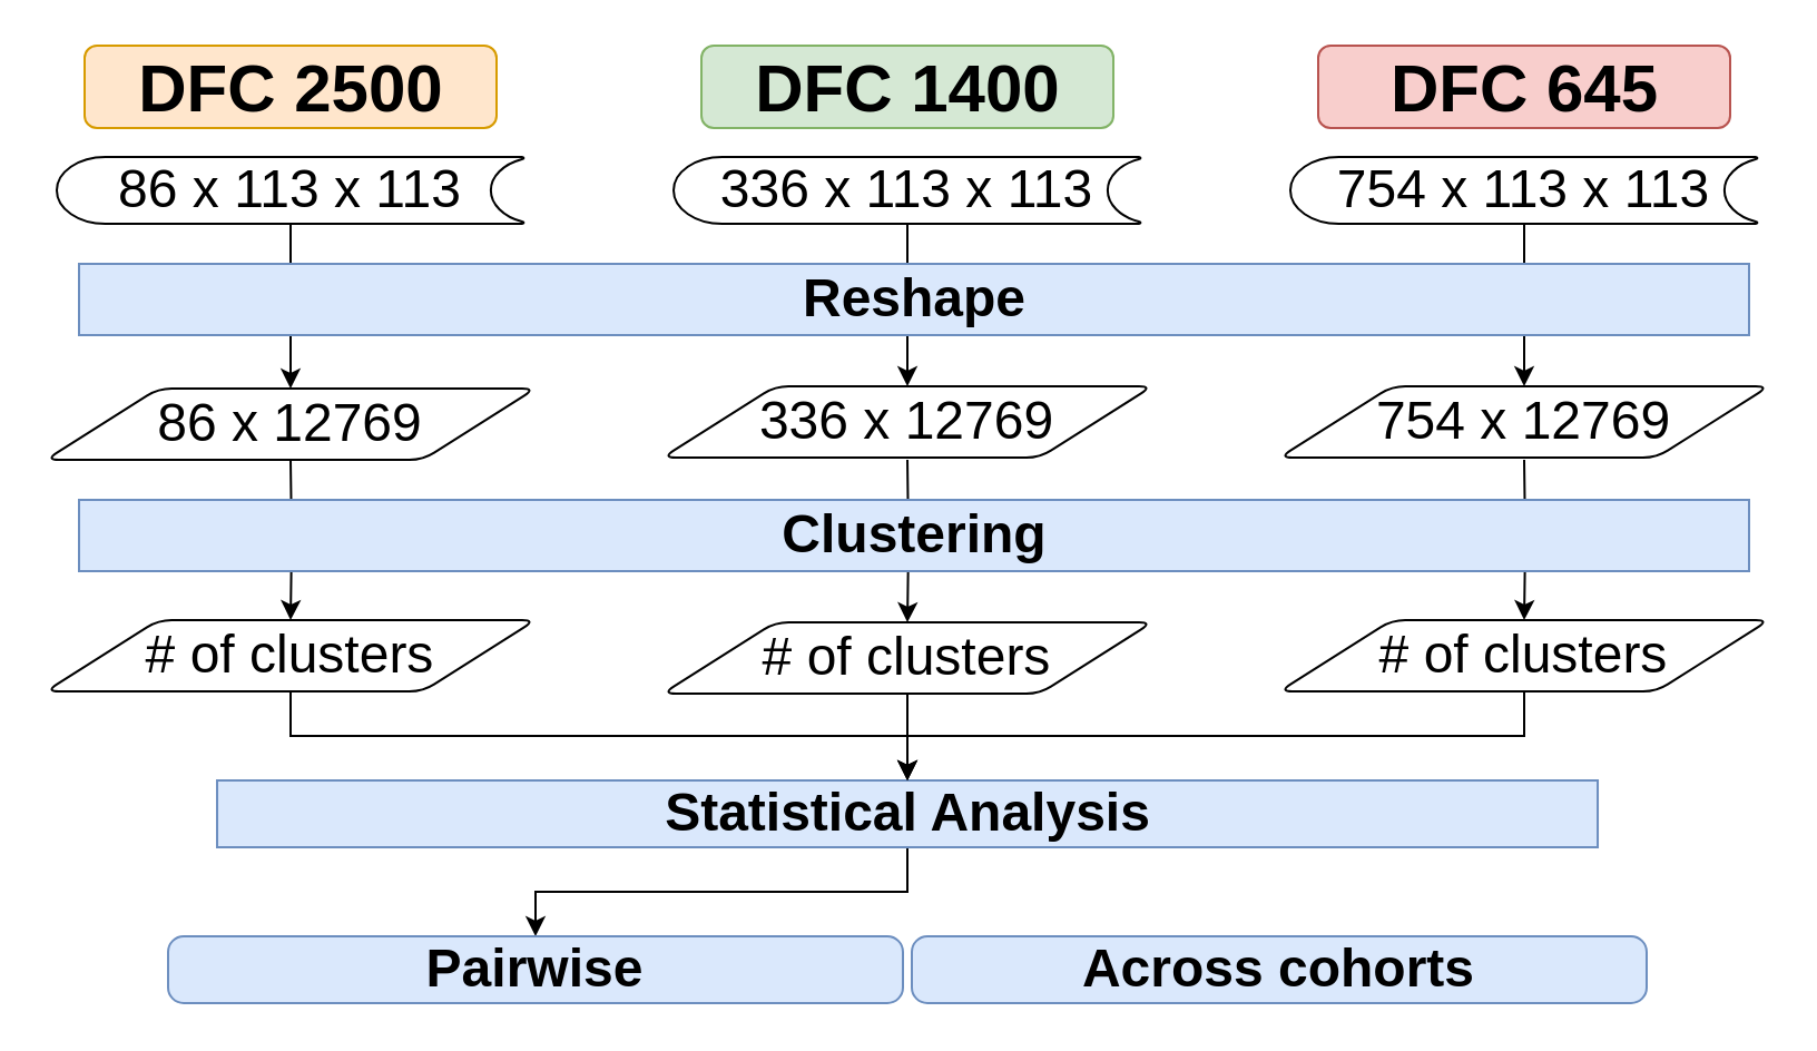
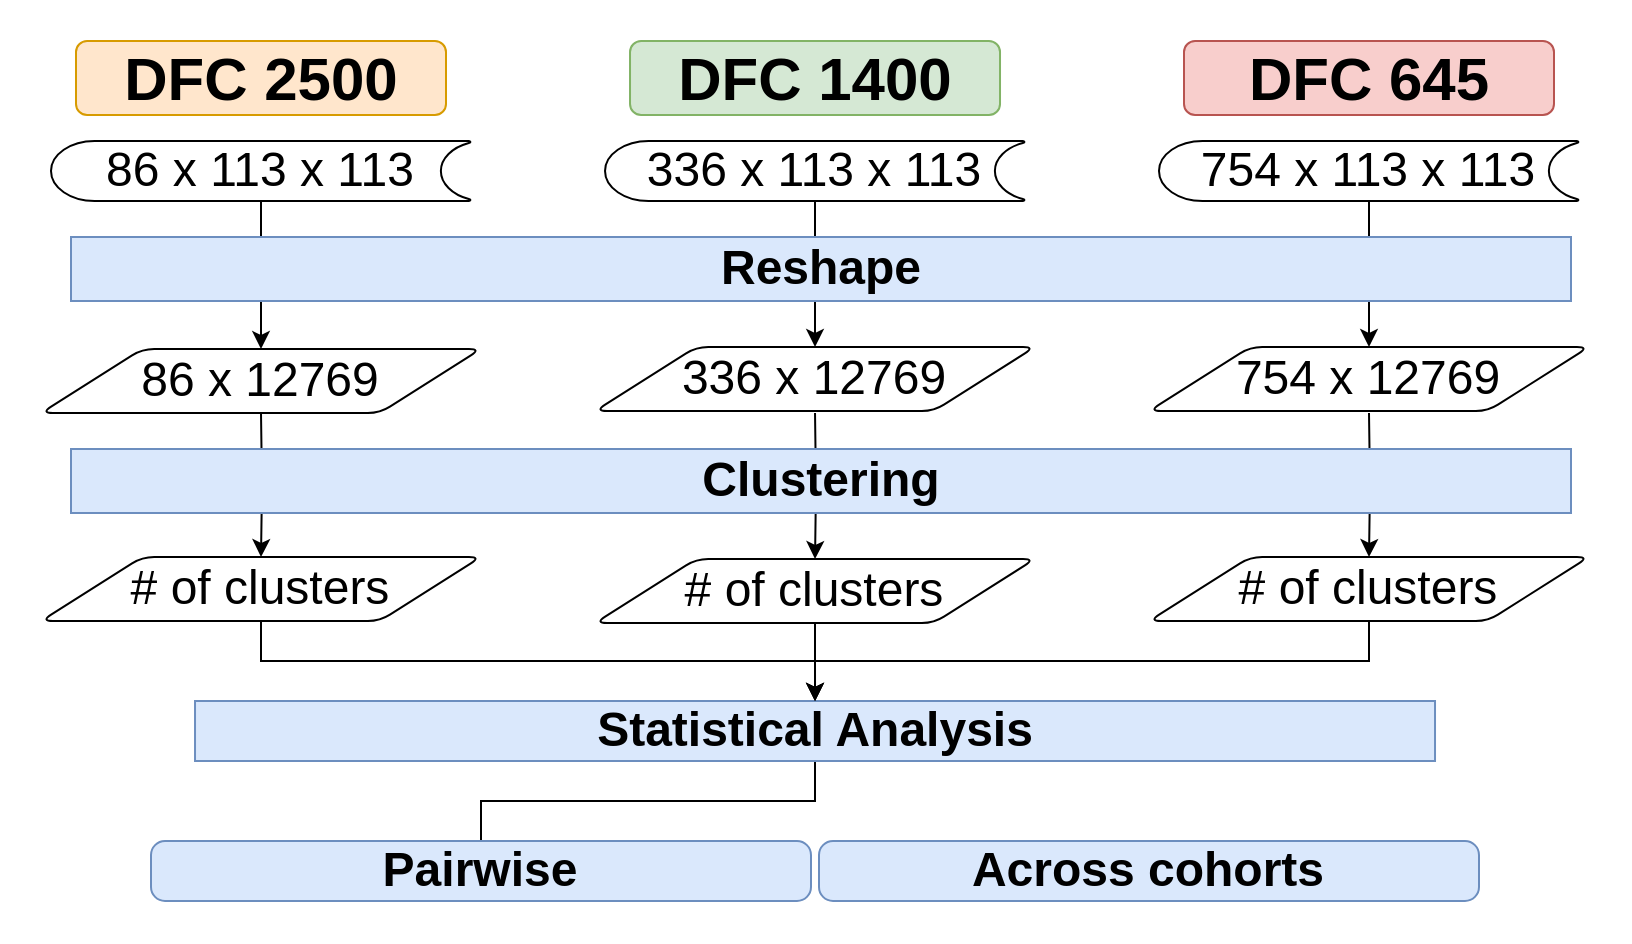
- <mxCell id="7" style="edgeStyle=orthogonalEdgeStyle;rounded=0;orthogonalLoop=1;jettySize=auto;html=1;entryX=0.5;entryY=0;entryDx=0;entryDy=0;strokeWidth=1;fontSize=24;" parent="1" source="8" target="16" edge="1"><mxGeometry relative="1" as="geometry" /></mxCell>
+ <mxCell id="7" style="edgeStyle=orthogonalEdgeStyle;rounded=0;orthogonalLoop=1;jettySize=auto;html=1;entryX=0.5;entryY=0;entryDx=0;entryDy=0;strokeWidth=1;fontSize=24;endArrow=none;" parent="1" source="8" target="16" edge="1"><mxGeometry relative="1" as="geometry" /></mxCell>
